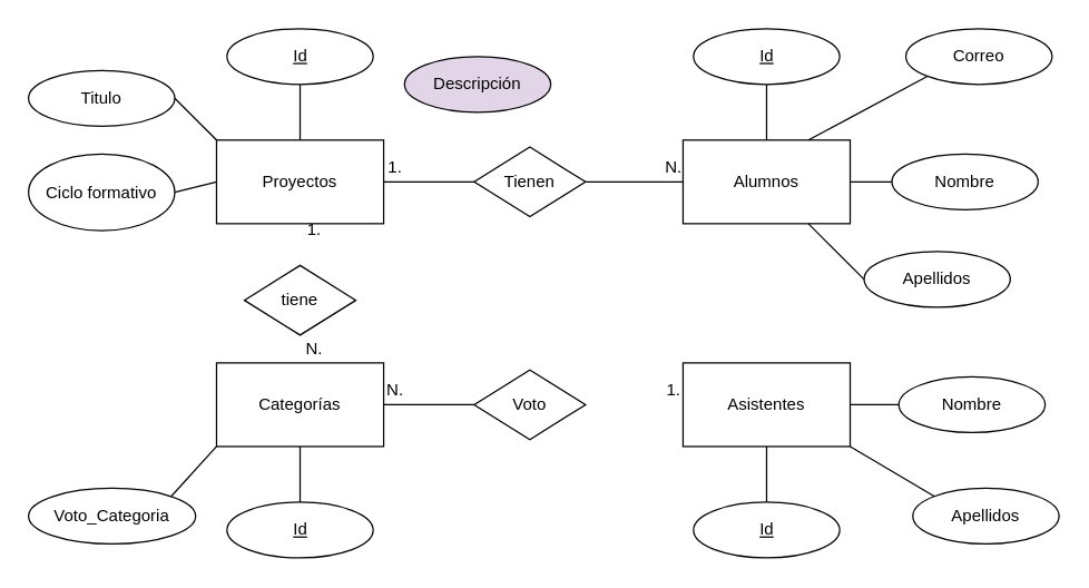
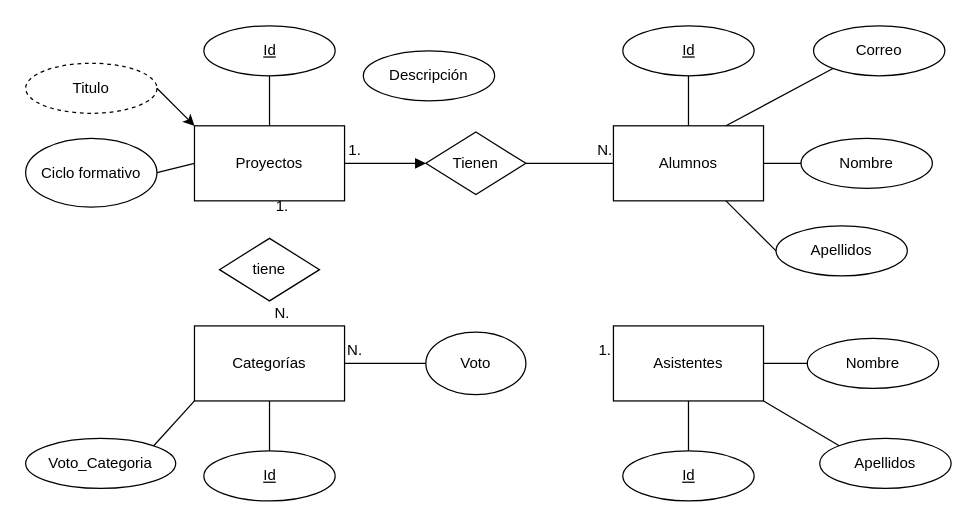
- <mxCell id="15" value="Descripción" style="ellipse;whiteSpace=wrap;html=1;fillColor=#e1d5e7;" vertex="1" parent="1"><mxGeometry x="290" y="40" width="105" height="40" as="geometry" /></mxCell>
+ <mxCell id="15" value="Descripción" style="ellipse;whiteSpace=wrap;html=1;" vertex="1" parent="1"><mxGeometry x="290" y="40" width="105" height="40" as="geometry" /></mxCell>
- <mxCell id="14" value="Titulo" style="ellipse;whiteSpace=wrap;html=1;" vertex="1" parent="1"><mxGeometry x="20" y="50" width="105" height="40" as="geometry" /></mxCell>
+ <mxCell id="14" value="Titulo" style="ellipse;whiteSpace=wrap;html=1;dashed=1;" vertex="1" parent="1"><mxGeometry x="20" y="50" width="105" height="40" as="geometry" /></mxCell>
- <mxCell id="17" value="" style="endArrow=none;html=1;exitX=1;exitY=0.5;exitDx=0;exitDy=0;entryX=0;entryY=0;entryDx=0;entryDy=0;" edge="1" parent="1" source="14" target="2"><mxGeometry width="50" height="50" relative="1" as="geometry"><mxPoint x="130" y="10" as="sourcePoint" /><mxPoint x="180" y="-40" as="targetPoint" /></mxGeometry></mxCell>
+ <mxCell id="17" value="" style="endArrow=classic;html=1;exitX=1;exitY=0.5;exitDx=0;exitDy=0;entryX=0;entryY=0;entryDx=0;entryDy=0;" edge="1" parent="1" source="14" target="2"><mxGeometry width="50" height="50" relative="1" as="geometry"><mxPoint x="130" y="10" as="sourcePoint" /><mxPoint x="180" y="-40" as="targetPoint" /></mxGeometry></mxCell>
- <mxCell id="32" value="" style="endArrow=none;html=1;exitX=1;exitY=0.5;exitDx=0;exitDy=0;entryX=0;entryY=0.5;entryDx=0;entryDy=0;" edge="1" parent="1" source="2" target="31"><mxGeometry width="50" height="50" relative="1" as="geometry"><mxPoint x="330" y="180" as="sourcePoint" /><mxPoint x="390" y="190" as="targetPoint" /></mxGeometry></mxCell>
+ <mxCell id="32" value="" style="endArrow=block;html=1;exitX=1;exitY=0.5;exitDx=0;exitDy=0;entryX=0;entryY=0.5;entryDx=0;entryDy=0;" edge="1" parent="1" source="2" target="31"><mxGeometry width="50" height="50" relative="1" as="geometry"><mxPoint x="330" y="180" as="sourcePoint" /><mxPoint x="390" y="190" as="targetPoint" /></mxGeometry></mxCell>
- <mxCell id="34" value="Voto" style="rhombus;whiteSpace=wrap;html=1;" vertex="1" parent="1"><mxGeometry x="340" y="265" width="80" height="50" as="geometry" /></mxCell>
+ <mxCell id="34" value="Voto" style="ellipse;whiteSpace=wrap;html=1;" vertex="1" parent="1"><mxGeometry x="340" y="265" width="80" height="50" as="geometry" /></mxCell>
